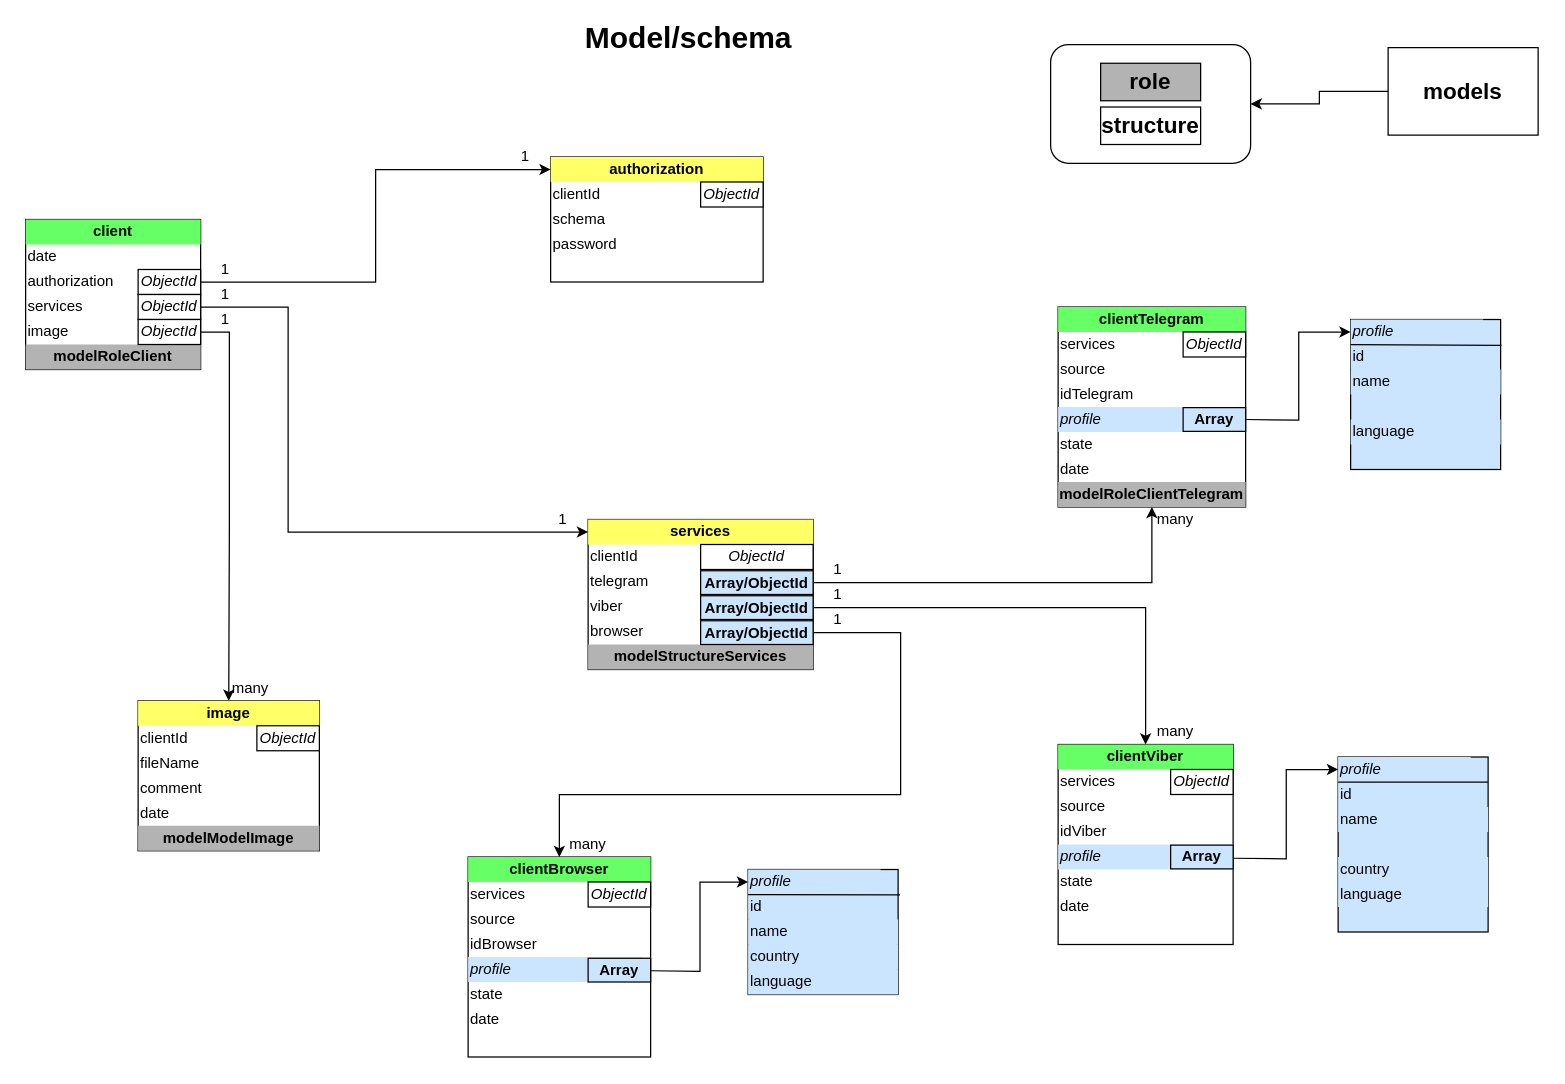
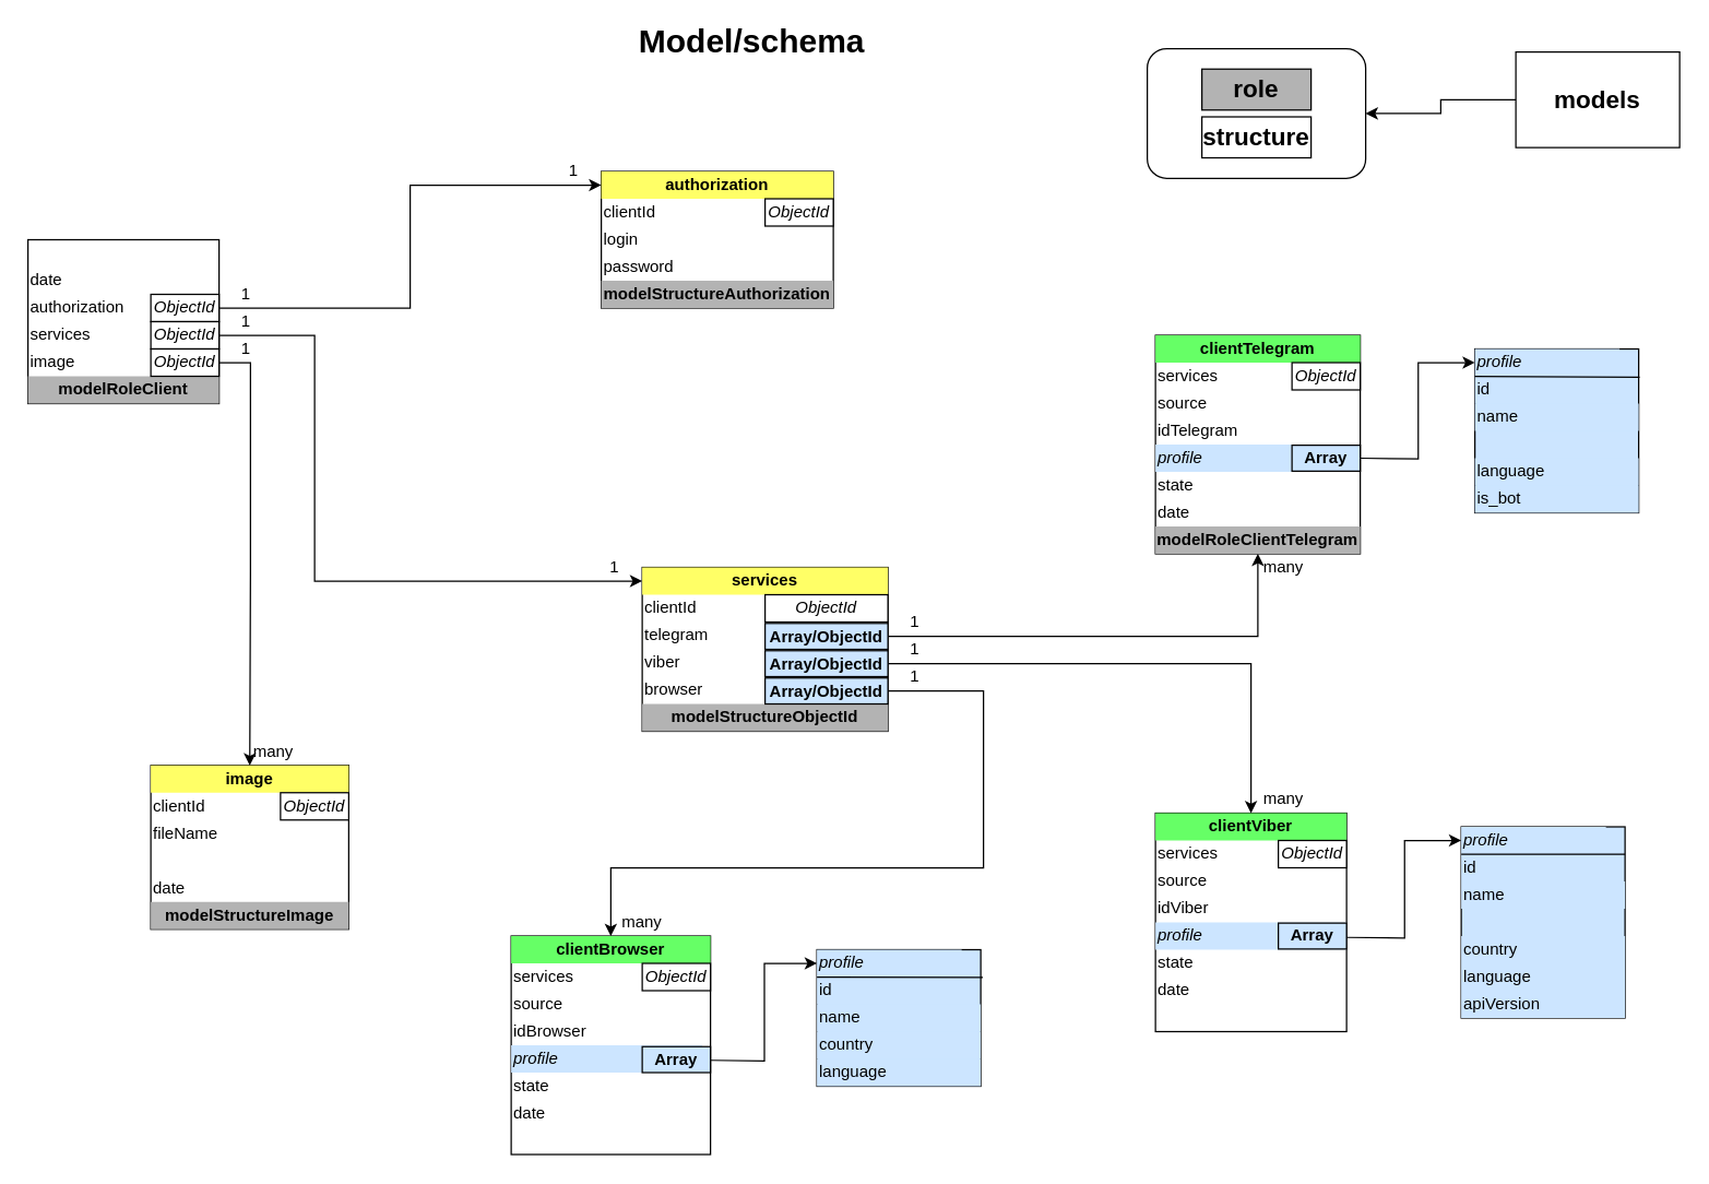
- <mxCell id="67" value="schema" style="text;html=1;strokeColor=none;fillColor=none;align=left;verticalAlign=middle;whiteSpace=wrap;rounded=0;" parent="65" vertex="1"><mxGeometry y="40" width="140" height="20" as="geometry" /></mxCell>
+ <mxCell id="67" value="login" style="text;html=1;strokeColor=none;fillColor=none;align=left;verticalAlign=middle;whiteSpace=wrap;rounded=0;" parent="65" vertex="1"><mxGeometry y="40" width="140" height="20" as="geometry" /></mxCell>
- <mxCell id="50" value="&lt;b&gt;client&lt;/b&gt;" style="text;html=1;strokeColor=none;fillColor=#66FF66;align=center;verticalAlign=middle;whiteSpace=wrap;rounded=0;" parent="44" vertex="1"><mxGeometry width="140" height="20" as="geometry" /></mxCell>
+ <mxCell id="72" value="&lt;b&gt;modelStructureAuthorization&lt;/b&gt;" style="text;html=1;strokeColor=none;fillColor=#B3B3B3;align=center;verticalAlign=middle;whiteSpace=wrap;rounded=0;" parent="65" vertex="1"><mxGeometry y="80" width="170" height="20" as="geometry" /></mxCell>
+ <mxCell id="37" value="is_bot" style="text;html=1;strokeColor=none;fillColor=#CCE5FF;align=left;verticalAlign=middle;whiteSpace=wrap;rounded=0;shadow=0;" parent="1" vertex="1"><mxGeometry x="1080" y="355" width="120" height="20" as="geometry" /></mxCell>
- <mxCell id="94" value="&lt;b&gt;model&lt;/b&gt;&lt;b&gt;Structure&lt;/b&gt;&lt;b&gt;Services&lt;/b&gt;" style="text;html=1;strokeColor=none;fillColor=#B3B3B3;align=center;verticalAlign=middle;whiteSpace=wrap;rounded=0;" parent="1" vertex="1"><mxGeometry x="470" y="515" width="180" height="20" as="geometry" /></mxCell>
+ <mxCell id="94" value="&lt;b&gt;model&lt;/b&gt;&lt;b&gt;Structure&lt;/b&gt;&lt;b&gt;ObjectId&lt;/b&gt;" style="text;html=1;strokeColor=none;fillColor=#B3B3B3;align=center;verticalAlign=middle;whiteSpace=wrap;rounded=0;" parent="1" vertex="1"><mxGeometry x="470" y="515" width="180" height="20" as="geometry" /></mxCell>
- <mxCell id="59" value="comment" style="text;html=1;strokeColor=none;fillColor=none;align=left;verticalAlign=middle;whiteSpace=wrap;rounded=0;" parent="55" vertex="1"><mxGeometry y="60" width="140" height="20" as="geometry" /></mxCell>
- <mxCell id="62" value="&lt;b&gt;model&lt;/b&gt;&lt;b&gt;Model&lt;/b&gt;&lt;b&gt;Image&lt;/b&gt;" style="text;html=1;strokeColor=none;fillColor=#B3B3B3;align=center;verticalAlign=middle;whiteSpace=wrap;rounded=0;" parent="55" vertex="1"><mxGeometry y="100" width="145" height="20" as="geometry" /></mxCell>
+ <mxCell id="62" value="&lt;b&gt;model&lt;/b&gt;&lt;b&gt;Structure&lt;/b&gt;&lt;b&gt;Image&lt;/b&gt;" style="text;html=1;strokeColor=none;fillColor=#B3B3B3;align=center;verticalAlign=middle;whiteSpace=wrap;rounded=0;" parent="55" vertex="1"><mxGeometry y="100" width="145" height="20" as="geometry" /></mxCell>
+ <mxCell id="19" value="apiVersion" style="text;html=1;strokeColor=none;fillColor=#CCE5FF;align=left;verticalAlign=middle;whiteSpace=wrap;rounded=0;shadow=0;" parent="1" vertex="1"><mxGeometry x="1070" y="725" width="120" height="20" as="geometry" /></mxCell>
